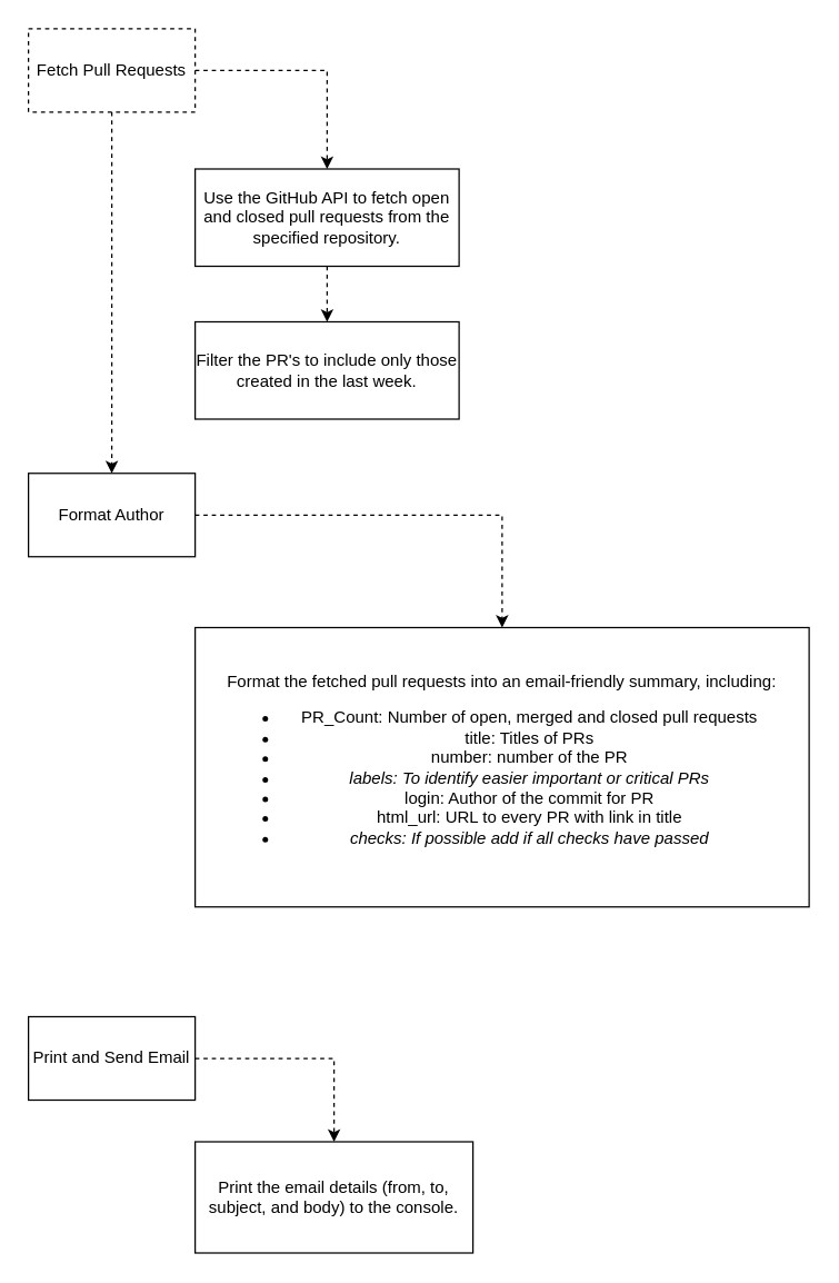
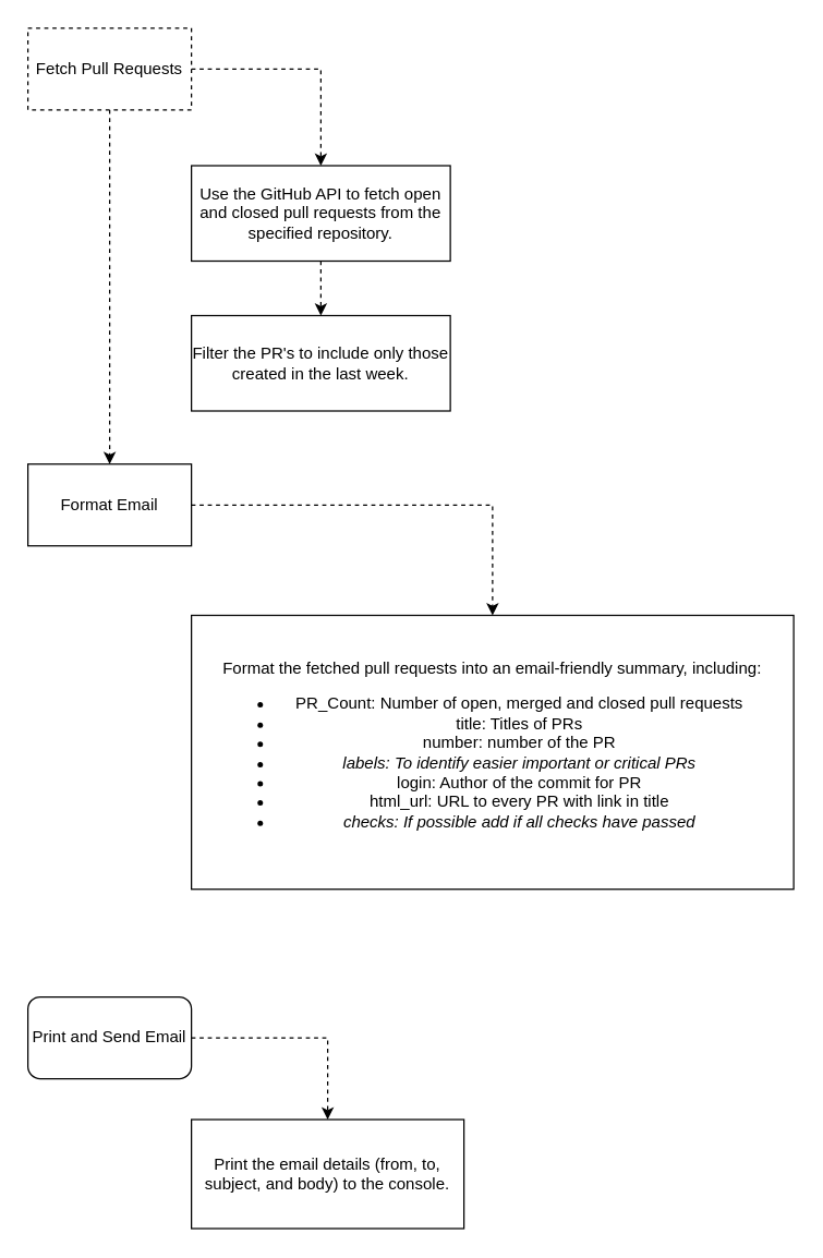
- <mxCell id="6" value="Format Author" style="rounded=0;whiteSpace=wrap;html=1;" parent="1" vertex="1"><mxGeometry x="20" y="340" width="120" height="60" as="geometry" /></mxCell>
+ <mxCell id="6" value="Format Email" style="rounded=0;whiteSpace=wrap;html=1;" parent="1" vertex="1"><mxGeometry x="20" y="340" width="120" height="60" as="geometry" /></mxCell>
- <mxCell id="8" value="Print and Send Email" style="rounded=0;whiteSpace=wrap;html=1;" parent="1" vertex="1"><mxGeometry x="20" y="731" width="120" height="60" as="geometry" /></mxCell>
+ <mxCell id="8" value="Print and Send Email" style="whiteSpace=wrap;html=1;rounded=1;" parent="1" vertex="1"><mxGeometry x="20" y="731" width="120" height="60" as="geometry" /></mxCell>
